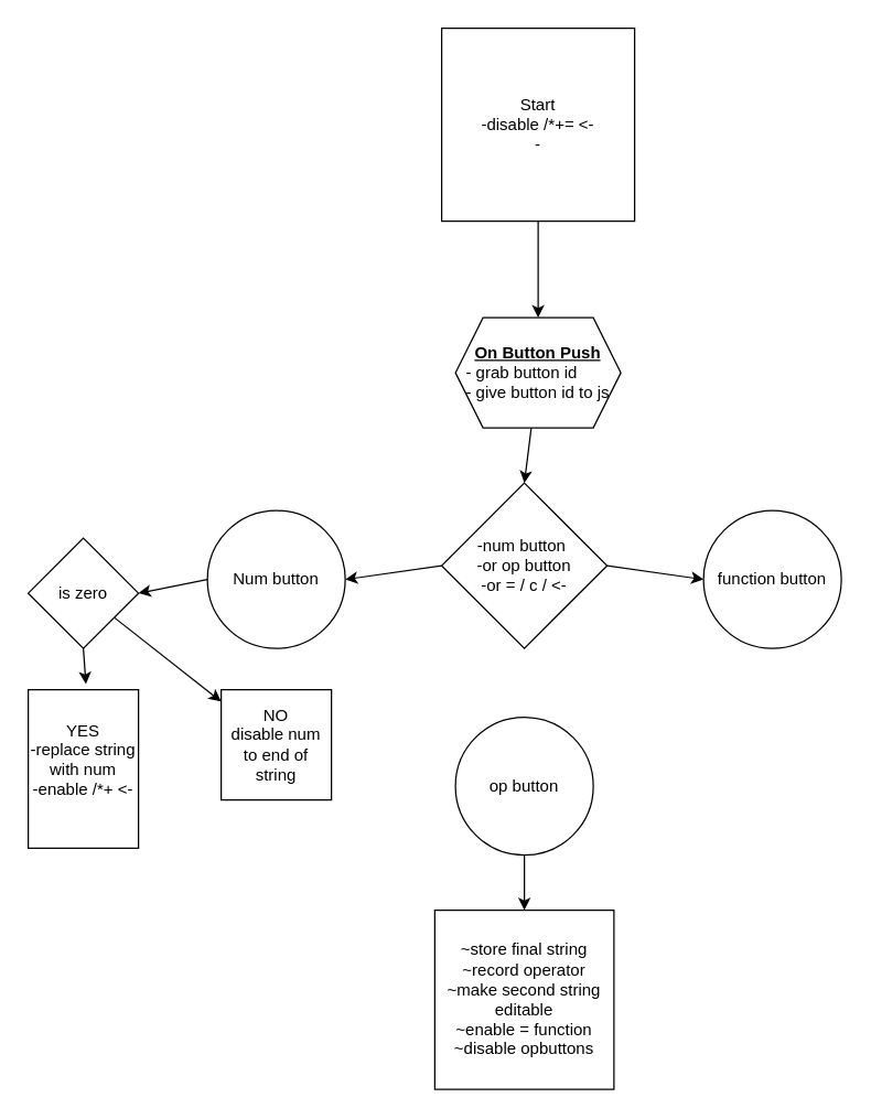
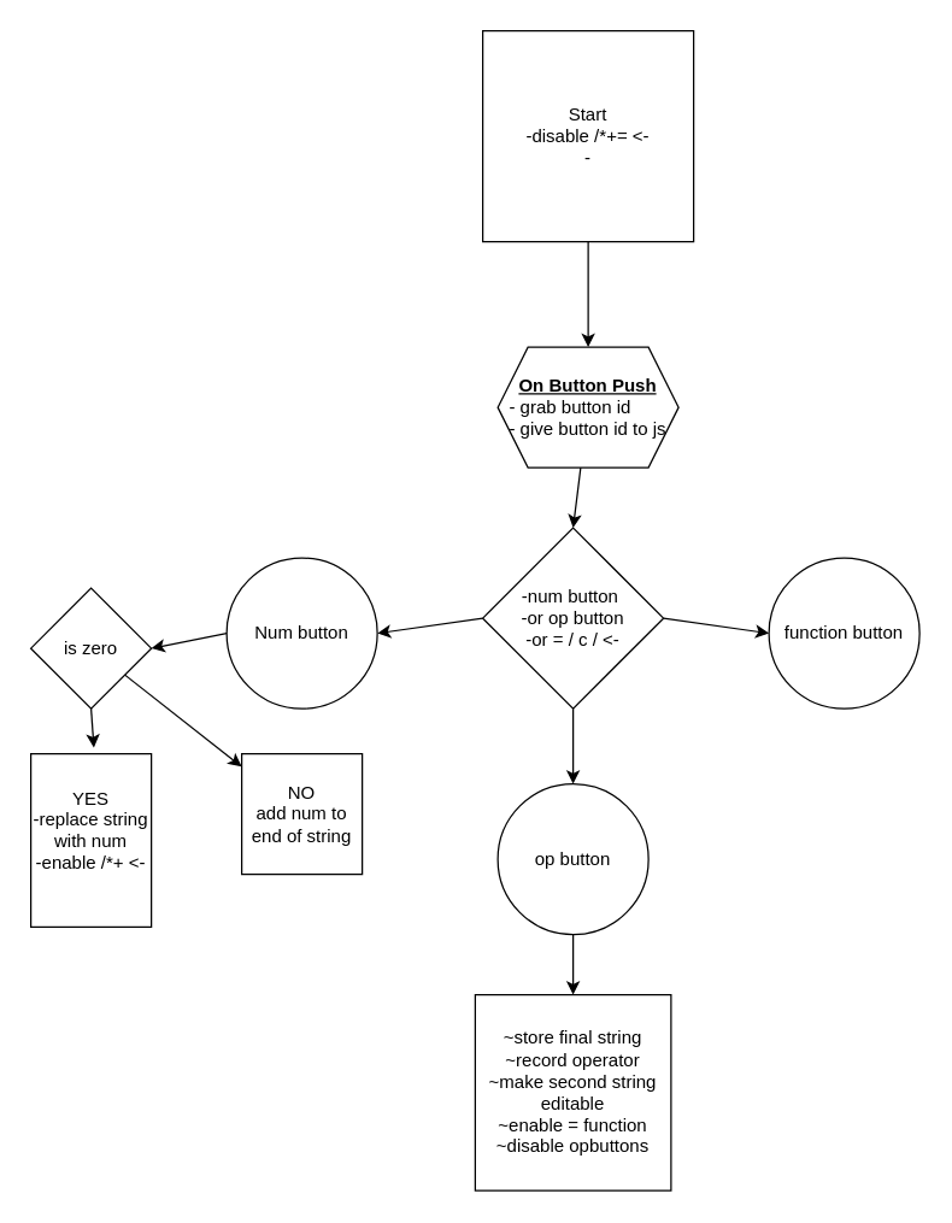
+ <mxCell id="18" value="" style="endArrow=classic;html=1;rounded=0;exitX=0.5;exitY=1;exitDx=0;exitDy=0;" parent="1" source="5" target="8" edge="1"><mxGeometry width="50" height="50" relative="1" as="geometry"><mxPoint x="330" y="420" as="sourcePoint" /><mxPoint x="260" y="430" as="targetPoint" /></mxGeometry></mxCell>
- <mxCell id="12" value="NO&lt;br&gt;disable num to end of string" style="whiteSpace=wrap;html=1;aspect=fixed;fontFamily=Helvetica;fontSize=12;fontColor=rgb(0, 0, 0);align=center;strokeColor=rgb(0, 0, 0);fillColor=rgb(255, 255, 255);" parent="1" vertex="1"><mxGeometry x="160" y="500" width="80" height="80" as="geometry" /></mxCell>
+ <mxCell id="12" value="NO&lt;br&gt;add num to end of string" style="whiteSpace=wrap;html=1;aspect=fixed;fontFamily=Helvetica;fontSize=12;fontColor=rgb(0, 0, 0);align=center;strokeColor=rgb(0, 0, 0);fillColor=rgb(255, 255, 255);" parent="1" vertex="1"><mxGeometry x="160" y="500" width="80" height="80" as="geometry" /></mxCell>
